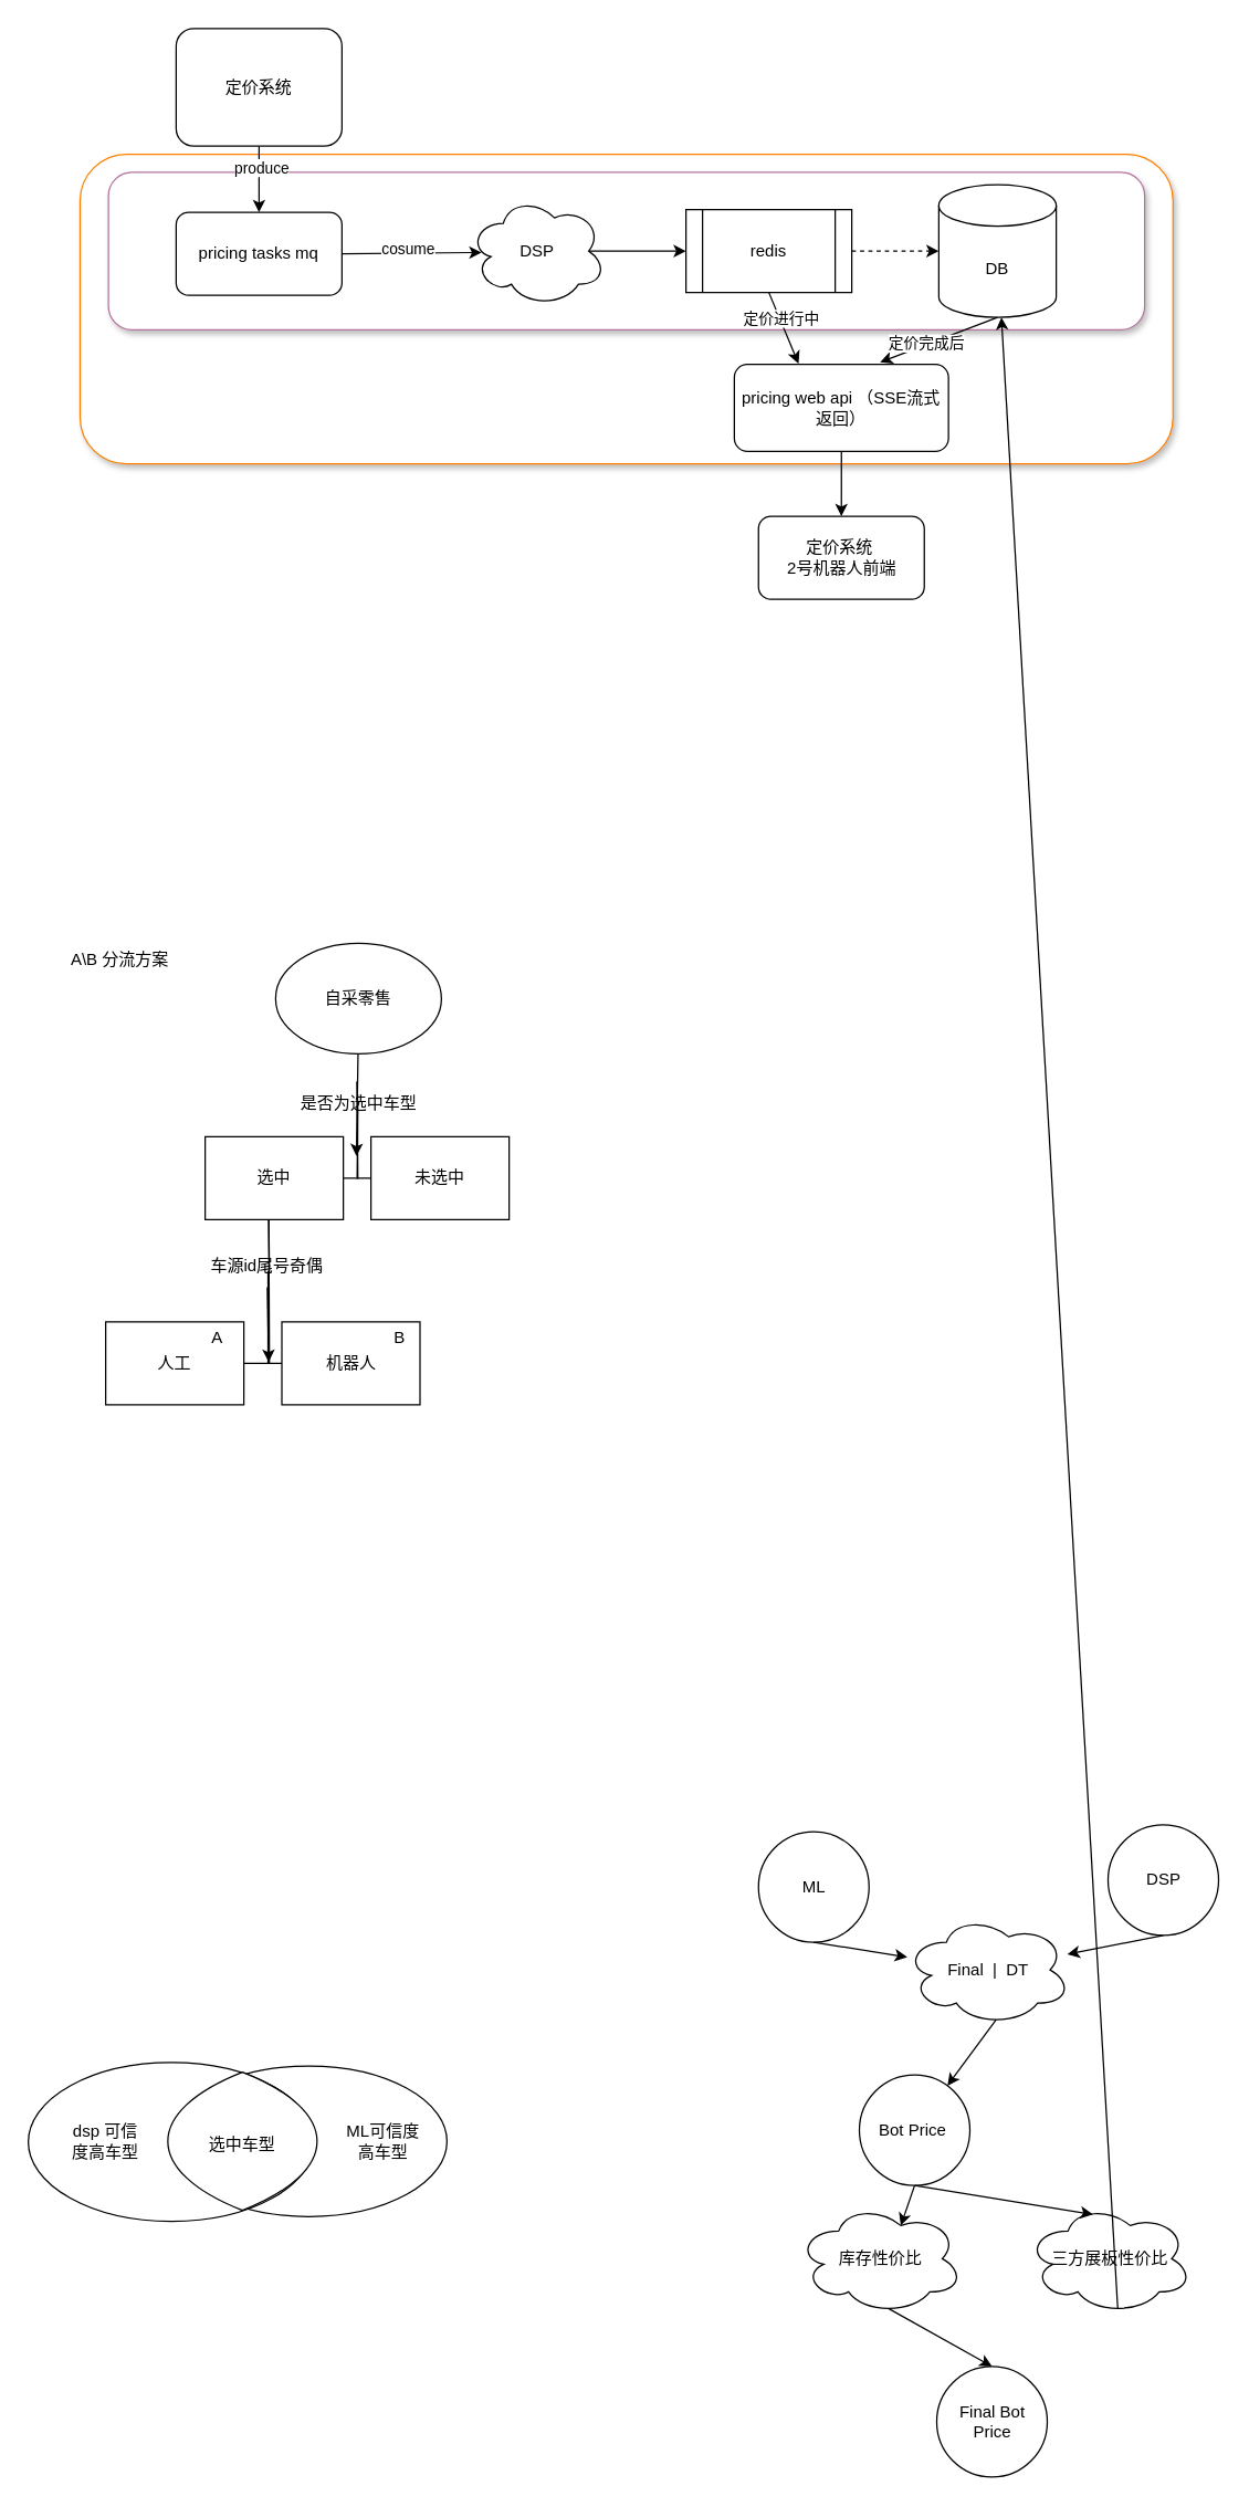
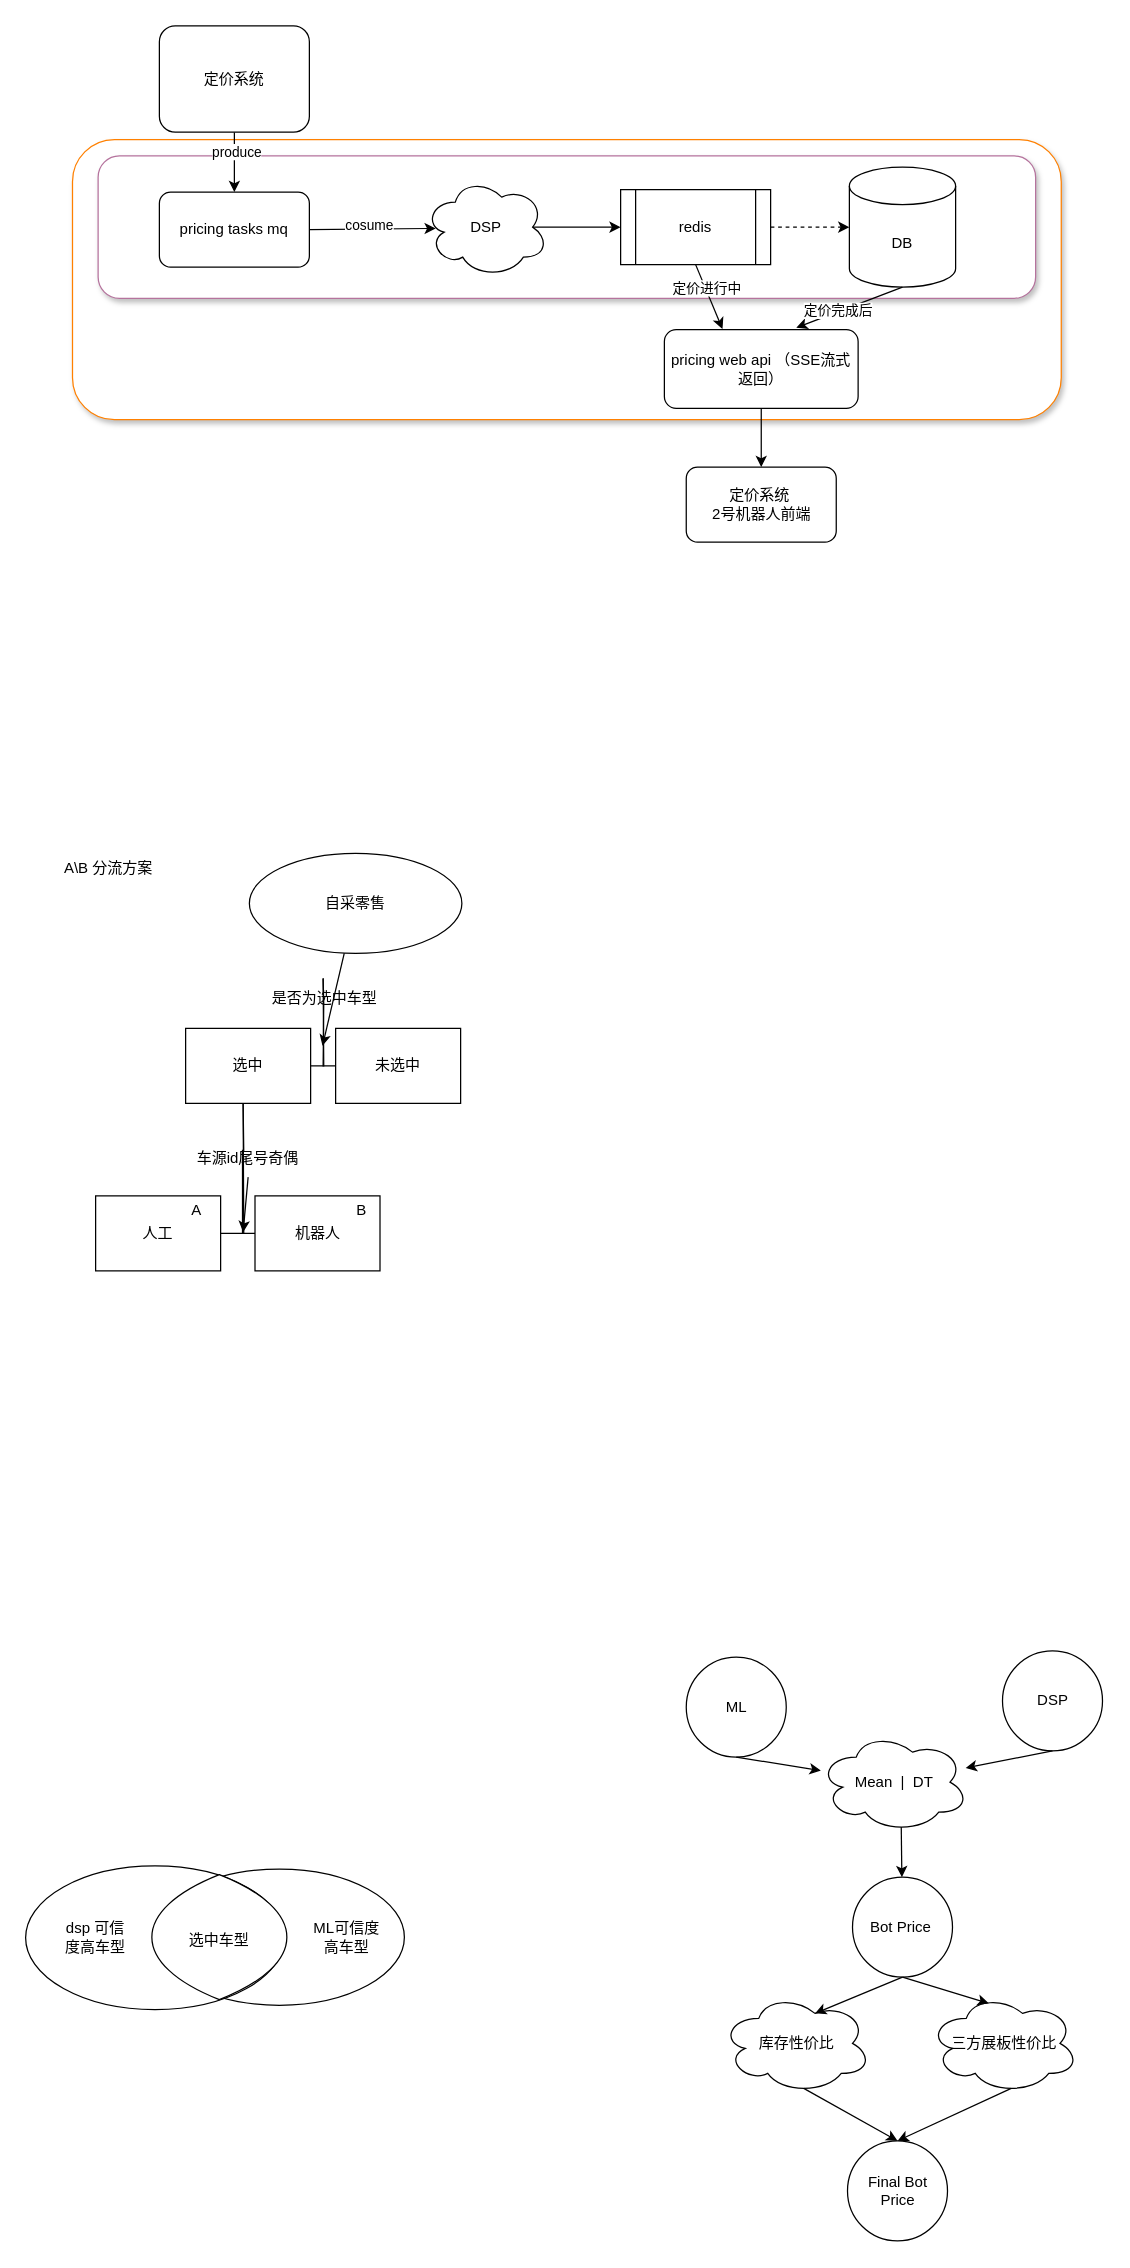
- <mxCell id="33" value="自采零售" style="ellipse;whiteSpace=wrap;html=1;" vertex="1" parent="1"><mxGeometry x="199" y="682" width="120" height="80" as="geometry" /></mxCell>
+ <mxCell id="33" value="自采零售" style="ellipse;whiteSpace=wrap;html=1;" vertex="1" parent="1"><mxGeometry x="199" y="682" width="170" height="80" as="geometry" /></mxCell>
- <mxCell id="26" value="车源id尾号奇偶" style="text;html=1;align=center;verticalAlign=middle;whiteSpace=wrap;rounded=0;" vertex="1" parent="1"><mxGeometry x="141" y="901" width="104" height="30" as="geometry" /></mxCell>
+ <mxCell id="26" value="车源id尾号奇偶" style="text;html=1;align=center;verticalAlign=middle;whiteSpace=wrap;rounded=0;" vertex="1" parent="1"><mxGeometry x="146" y="911" width="104" height="30" as="geometry" /></mxCell>
- <mxCell id="53" value="" style="endArrow=classic;html=1;rounded=0;exitX=0.55;exitY=0.95;exitDx=0;exitDy=0;exitPerimeter=0;" edge="1" parent="1" source="50" target="10"><mxGeometry width="50" height="50" relative="1" as="geometry"><mxPoint x="965.5" y="1722" as="sourcePoint" /><mxPoint x="1047.5" y="1746" as="targetPoint" /></mxGeometry></mxCell>
+ <mxCell id="53" value="" style="endArrow=classic;html=1;rounded=0;exitX=0.55;exitY=0.95;exitDx=0;exitDy=0;exitPerimeter=0;entryX=0.5;entryY=0;entryDx=0;entryDy=0;" edge="1" parent="1" source="50" target="55"><mxGeometry width="50" height="50" relative="1" as="geometry"><mxPoint x="965.5" y="1722" as="sourcePoint" /><mxPoint x="1047.5" y="1746" as="targetPoint" /></mxGeometry></mxCell>
- <mxCell id="47" value="Final&amp;nbsp; |&amp;nbsp; DT" style="ellipse;shape=cloud;whiteSpace=wrap;html=1;" vertex="1" parent="1"><mxGeometry x="654.5" y="1385" width="120" height="80" as="geometry" /></mxCell>
+ <mxCell id="47" value="Mean&amp;nbsp; |&amp;nbsp; DT" style="ellipse;shape=cloud;whiteSpace=wrap;html=1;" vertex="1" parent="1"><mxGeometry x="654.5" y="1385" width="120" height="80" as="geometry" /></mxCell>
- <mxCell id="44" value="Bot Price&amp;nbsp;" style="ellipse;whiteSpace=wrap;html=1;aspect=fixed;" vertex="1" parent="1"><mxGeometry x="621.5" y="1501" width="80" height="80" as="geometry" /></mxCell>
+ <mxCell id="44" value="Bot Price&amp;nbsp;" style="ellipse;whiteSpace=wrap;html=1;aspect=fixed;" vertex="1" parent="1"><mxGeometry x="681.5" y="1501" width="80" height="80" as="geometry" /></mxCell>
